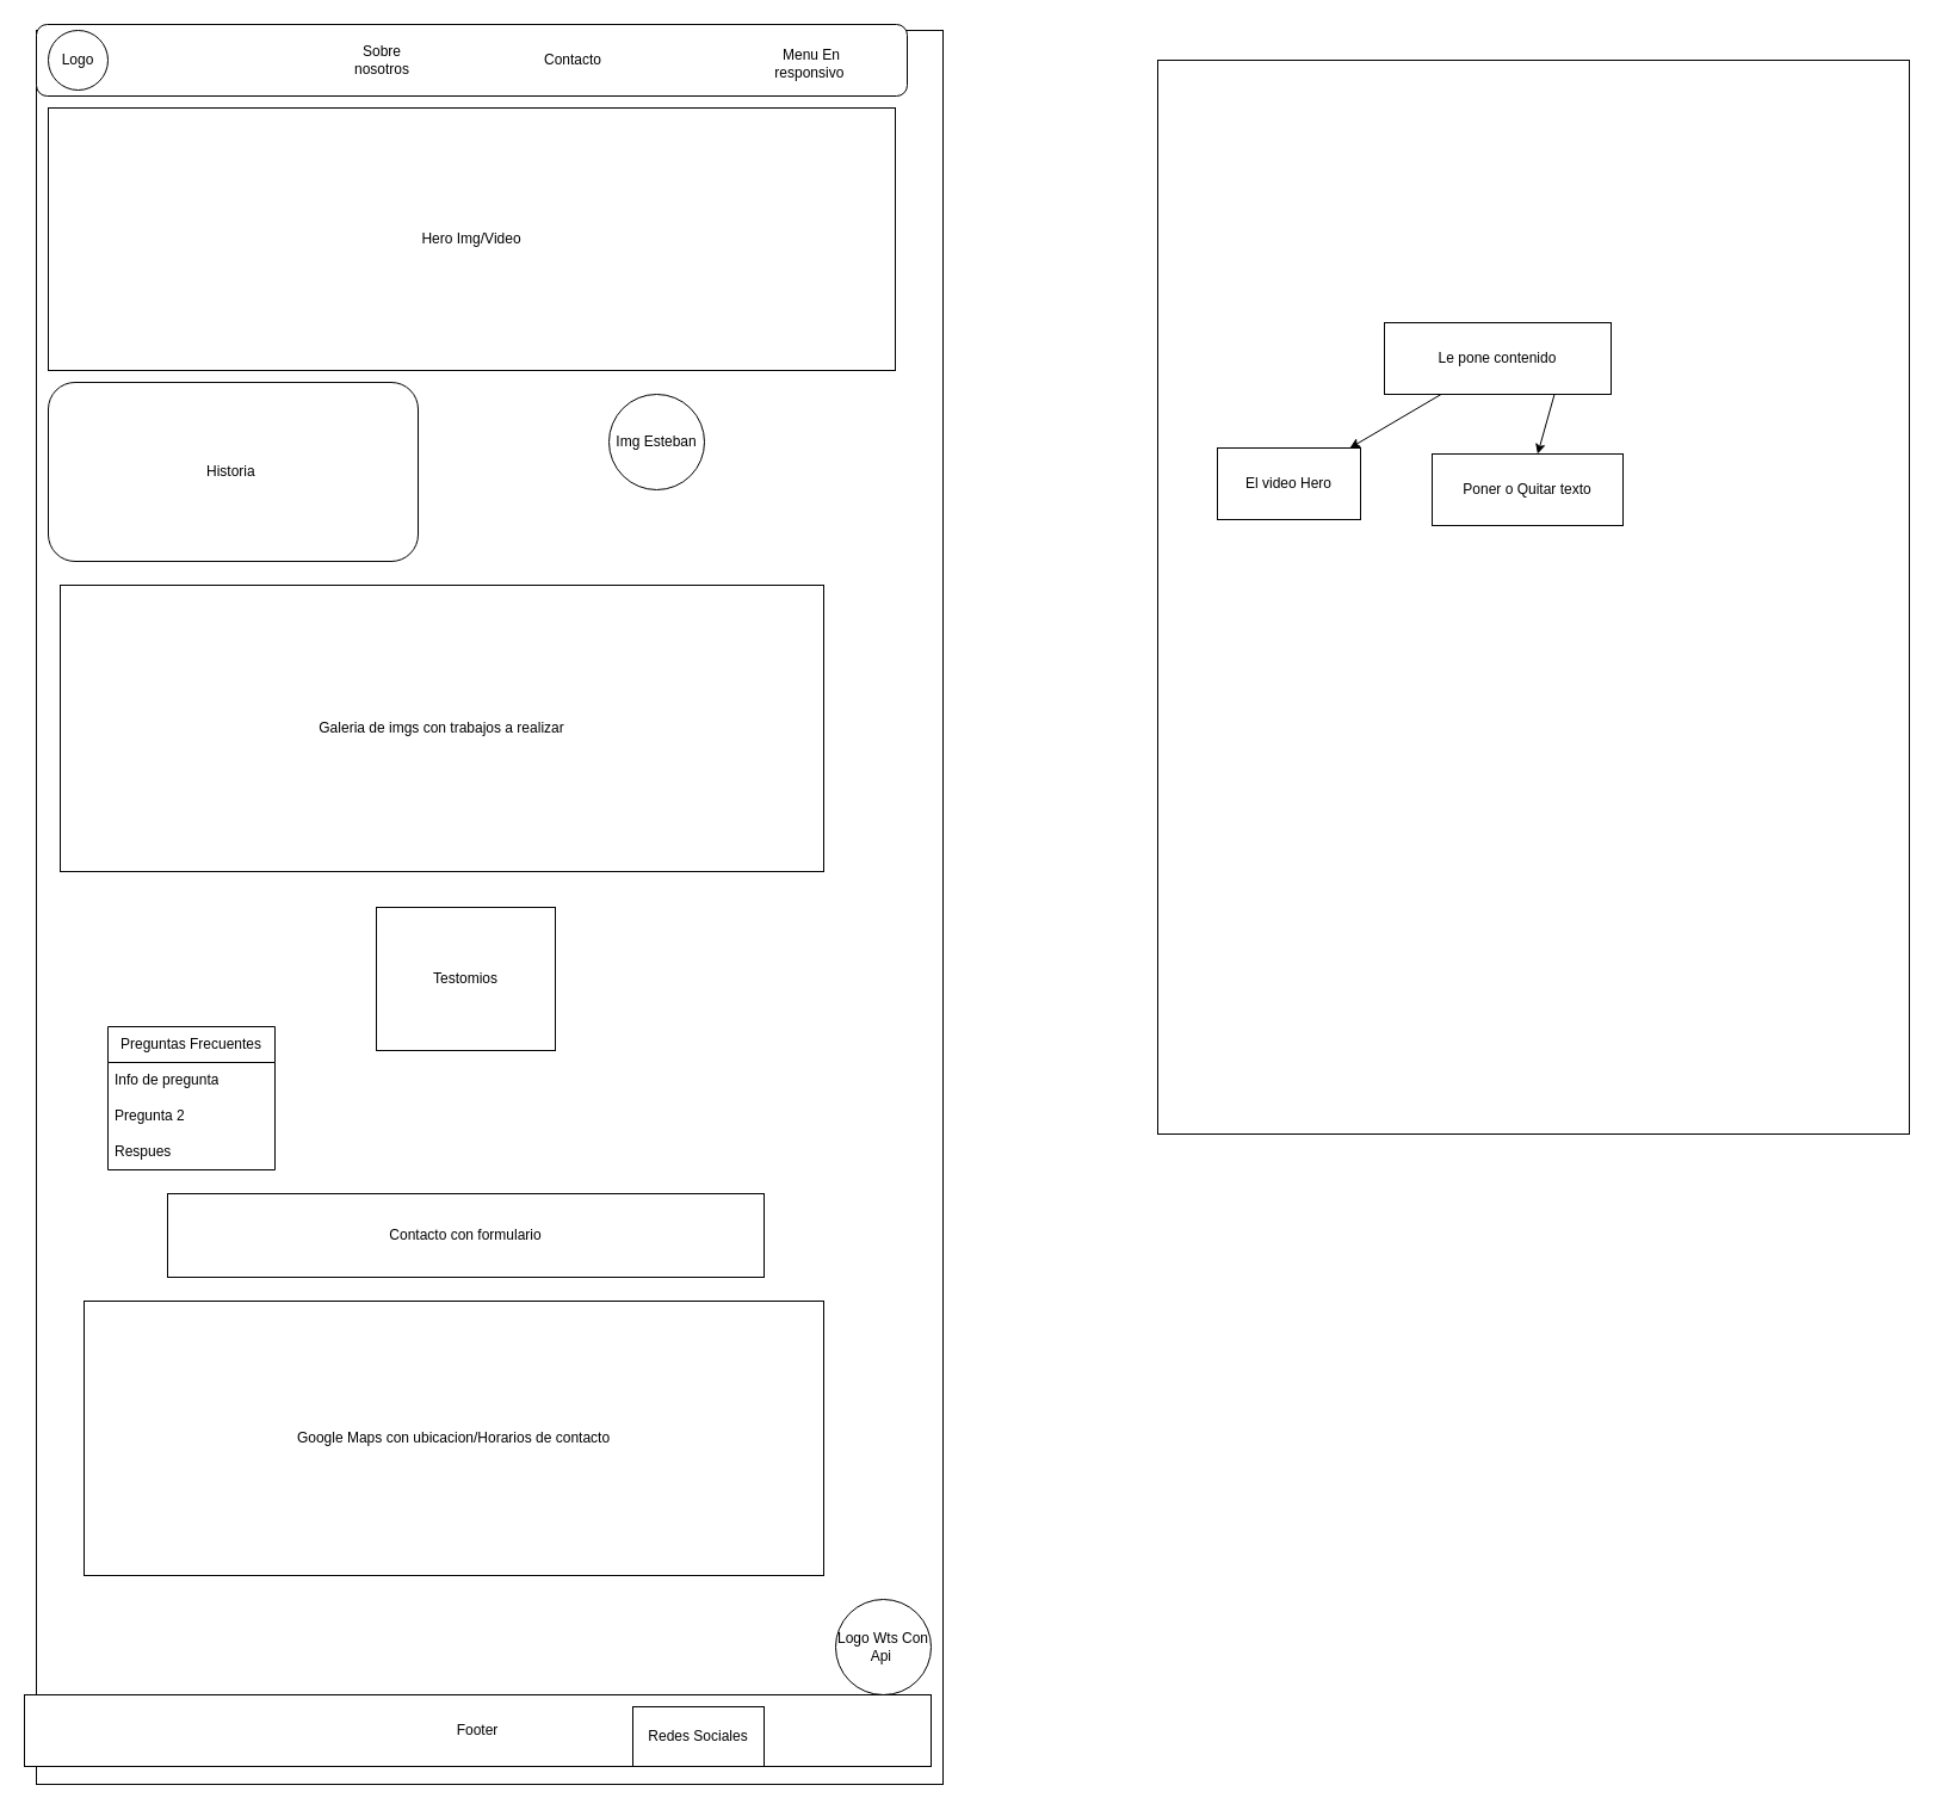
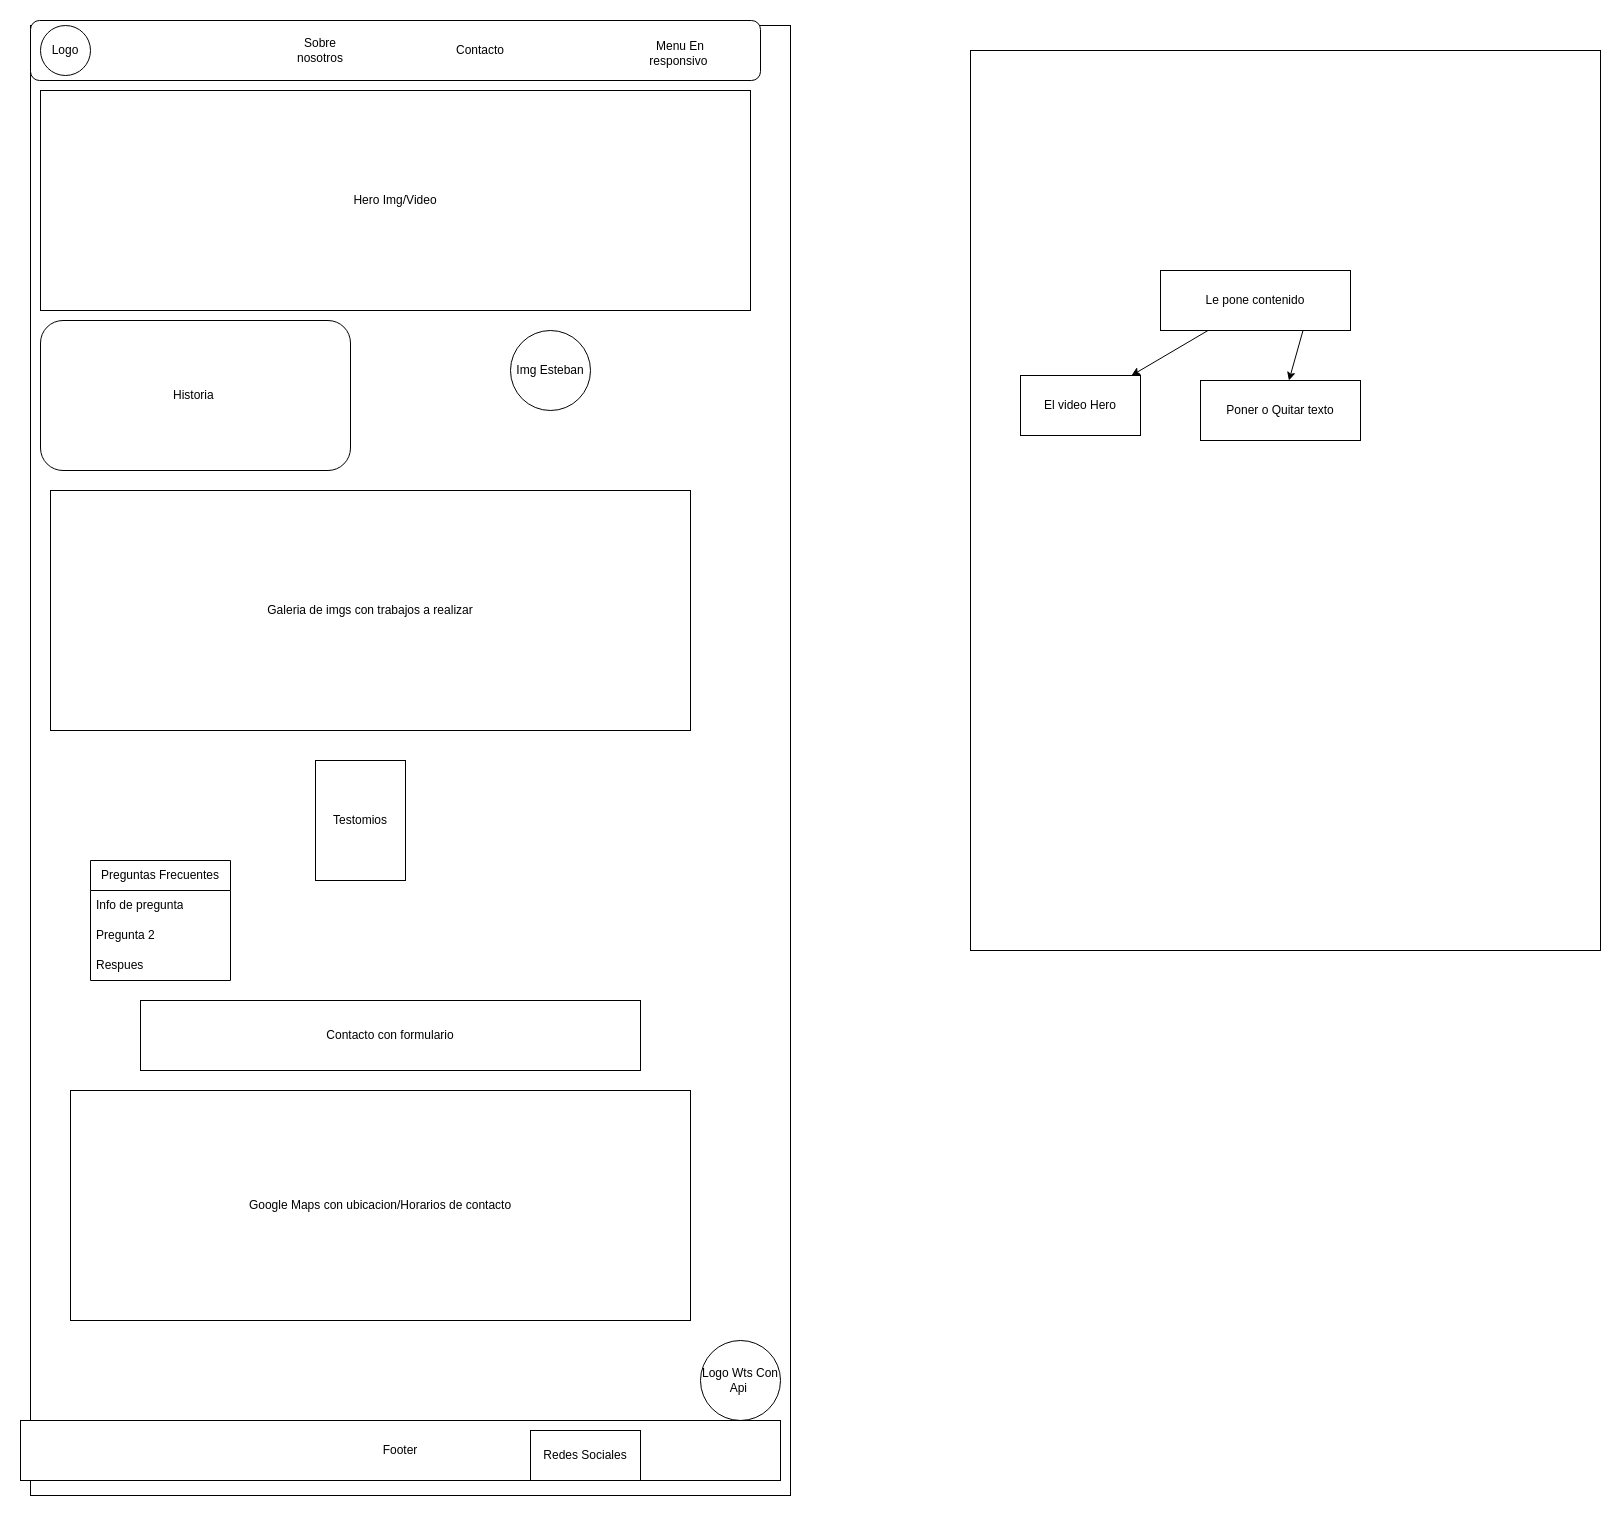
- <mxCell id="27" value="Testomios" style="rounded=0;whiteSpace=wrap;html=1;" parent="1" vertex="1"><mxGeometry x="315" y="760" width="150" height="120" as="geometry" /></mxCell>
+ <mxCell id="27" value="Testomios" style="rounded=0;whiteSpace=wrap;html=1;" parent="1" vertex="1"><mxGeometry x="315" y="760" width="90" height="120" as="geometry" /></mxCell>
